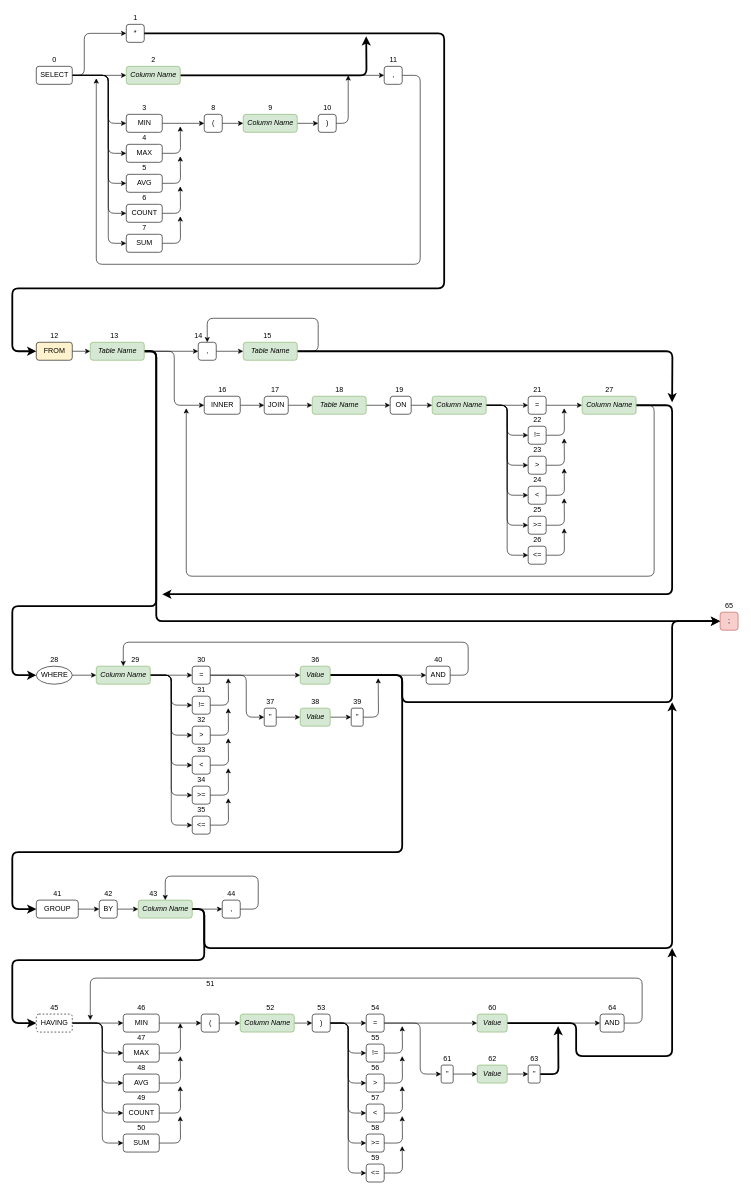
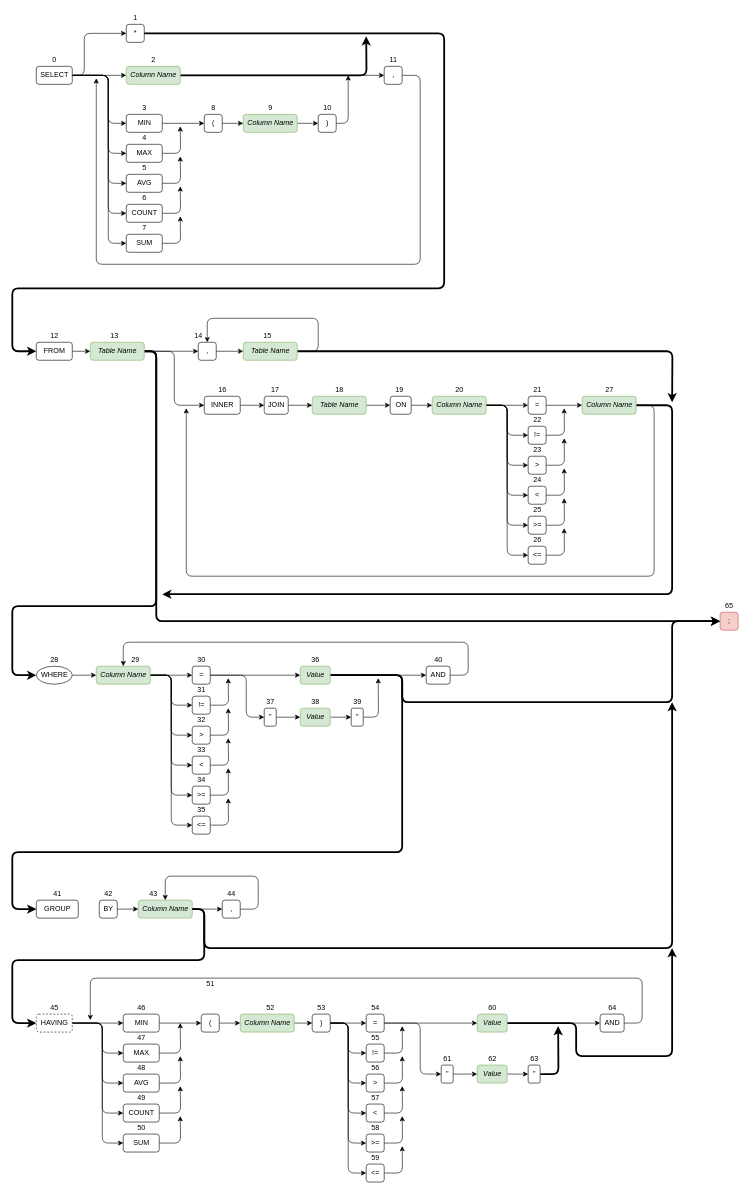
- <mxCell id="11" value="FROM" style="html=1;rounded=1;fillColor=#fff2cc;" parent="1" vertex="1"><mxGeometry x="60" y="570" width="60" height="30" as="geometry" /></mxCell>
+ <mxCell id="11" value="FROM" style="html=1;rounded=1;" parent="1" vertex="1"><mxGeometry x="60" y="570" width="60" height="30" as="geometry" /></mxCell>
+ <mxCell id="232" value="20" style="text;html=1;align=center;verticalAlign=middle;resizable=0;points=[];autosize=1;rounded=1;" parent="1" vertex="1"><mxGeometry x="750" y="640" width="30" height="20" as="geometry" /></mxCell>
- <mxCell id="14" style="edgeStyle=orthogonalEdgeStyle;orthogonalLoop=1;jettySize=auto;html=1;exitX=1;exitY=0.5;exitDx=0;exitDy=0;entryX=0;entryY=0.5;entryDx=0;entryDy=0;" parent="1" source="15" target="179" edge="1"><mxGeometry relative="1" as="geometry" /></mxCell>
